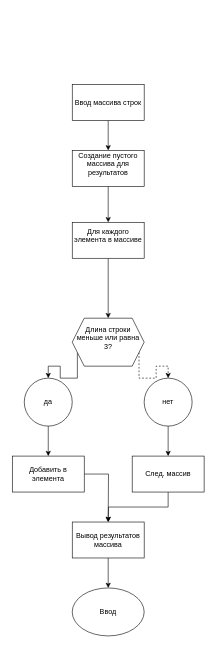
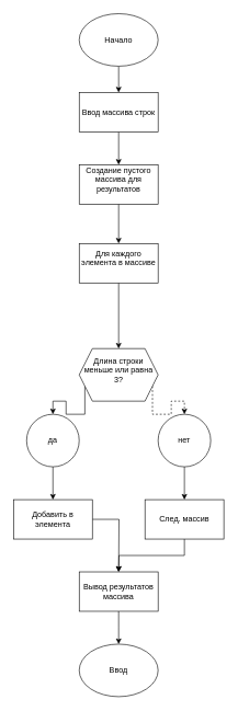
+ <mxCell id="3" value="Начало" style="ellipse;whiteSpace=wrap;html=1;" vertex="1" parent="1"><mxGeometry x="120" y="20" width="120" height="80" as="geometry" /></mxCell>
+ <mxCell id="2" style="edgeStyle=orthogonalEdgeStyle;rounded=0;orthogonalLoop=1;jettySize=auto;html=1;entryX=0.5;entryY=0;entryDx=0;entryDy=0;" edge="1" parent="1" source="3" target="5"><mxGeometry relative="1" as="geometry" /></mxCell>
